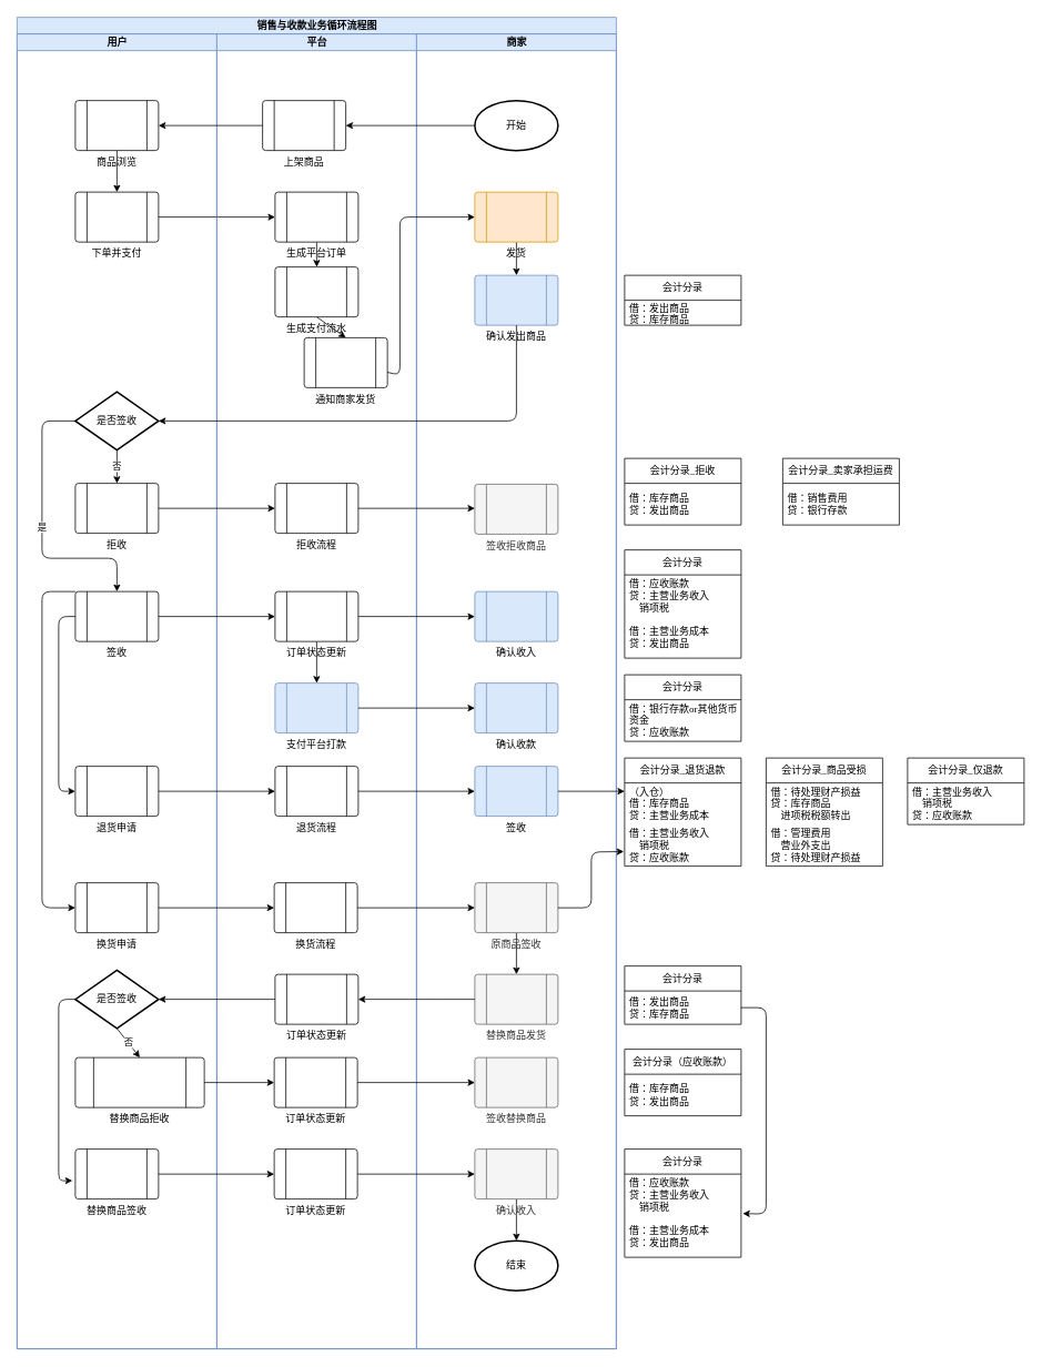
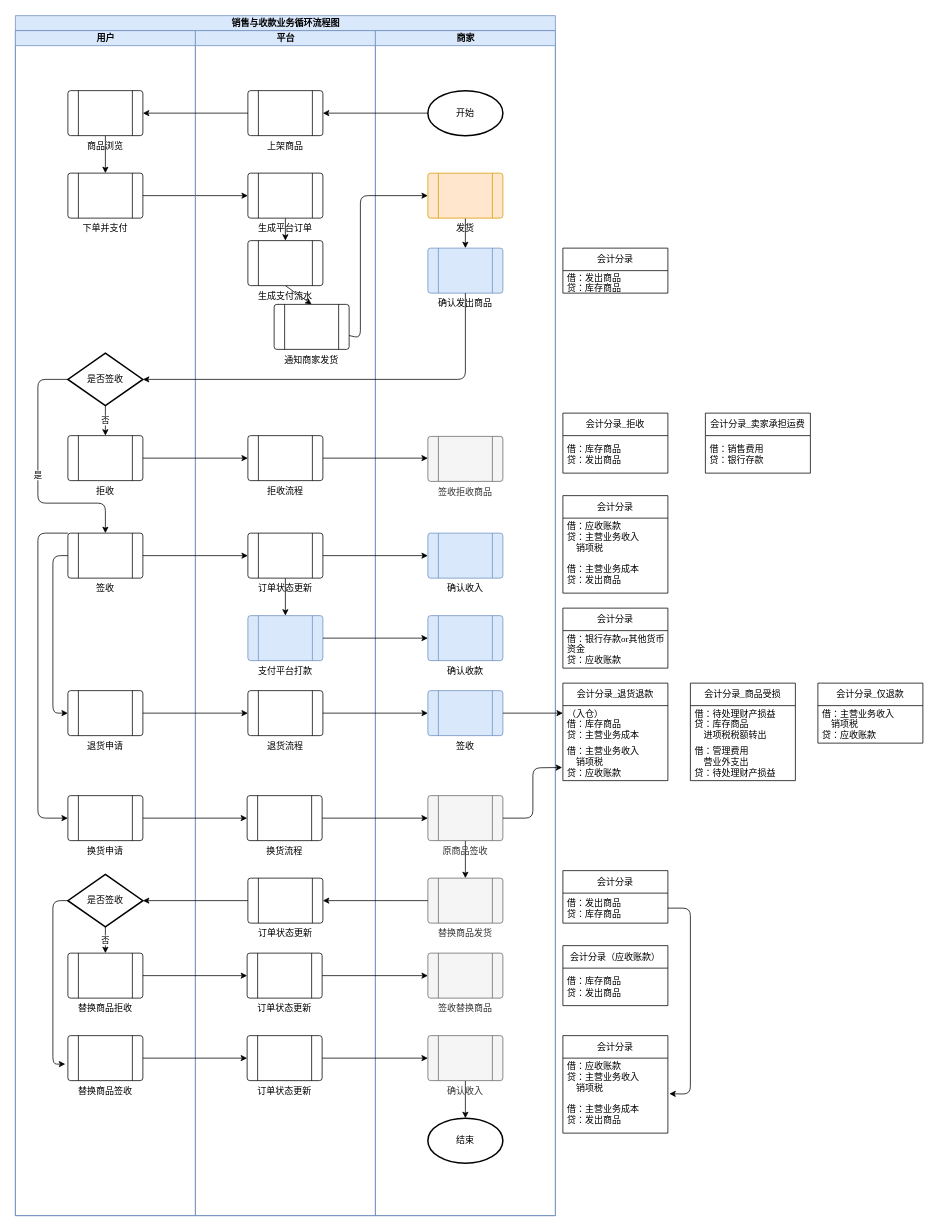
- <mxCell id="23" value="上架商品" style="verticalLabelPosition=bottom;verticalAlign=top;html=1;shape=process;whiteSpace=wrap;rounded=1;size=0.14;arcSize=6;align=center;fontFamily=仿宋;" parent="22" vertex="1"><mxGeometry x="55" y="80" width="100" height="60" as="geometry" /></mxCell>
+ <mxCell id="23" value="上架商品" style="verticalLabelPosition=bottom;verticalAlign=top;html=1;shape=process;whiteSpace=wrap;rounded=1;size=0.14;arcSize=6;align=center;fontFamily=仿宋;" parent="22" vertex="1"><mxGeometry x="70" y="80" width="100" height="60" as="geometry" /></mxCell>
- <mxCell id="20" value="替换商品拒收" style="verticalLabelPosition=bottom;verticalAlign=top;html=1;shape=process;whiteSpace=wrap;rounded=1;size=0.14;arcSize=6;align=center;fontFamily=仿宋;" parent="3" vertex="1"><mxGeometry x="70" y="1230" width="155" height="60" as="geometry" /></mxCell>
+ <mxCell id="20" value="替换商品拒收" style="verticalLabelPosition=bottom;verticalAlign=top;html=1;shape=process;whiteSpace=wrap;rounded=1;size=0.14;arcSize=6;align=center;fontFamily=仿宋;" parent="3" vertex="1"><mxGeometry x="70" y="1230" width="100" height="60" as="geometry" /></mxCell>
